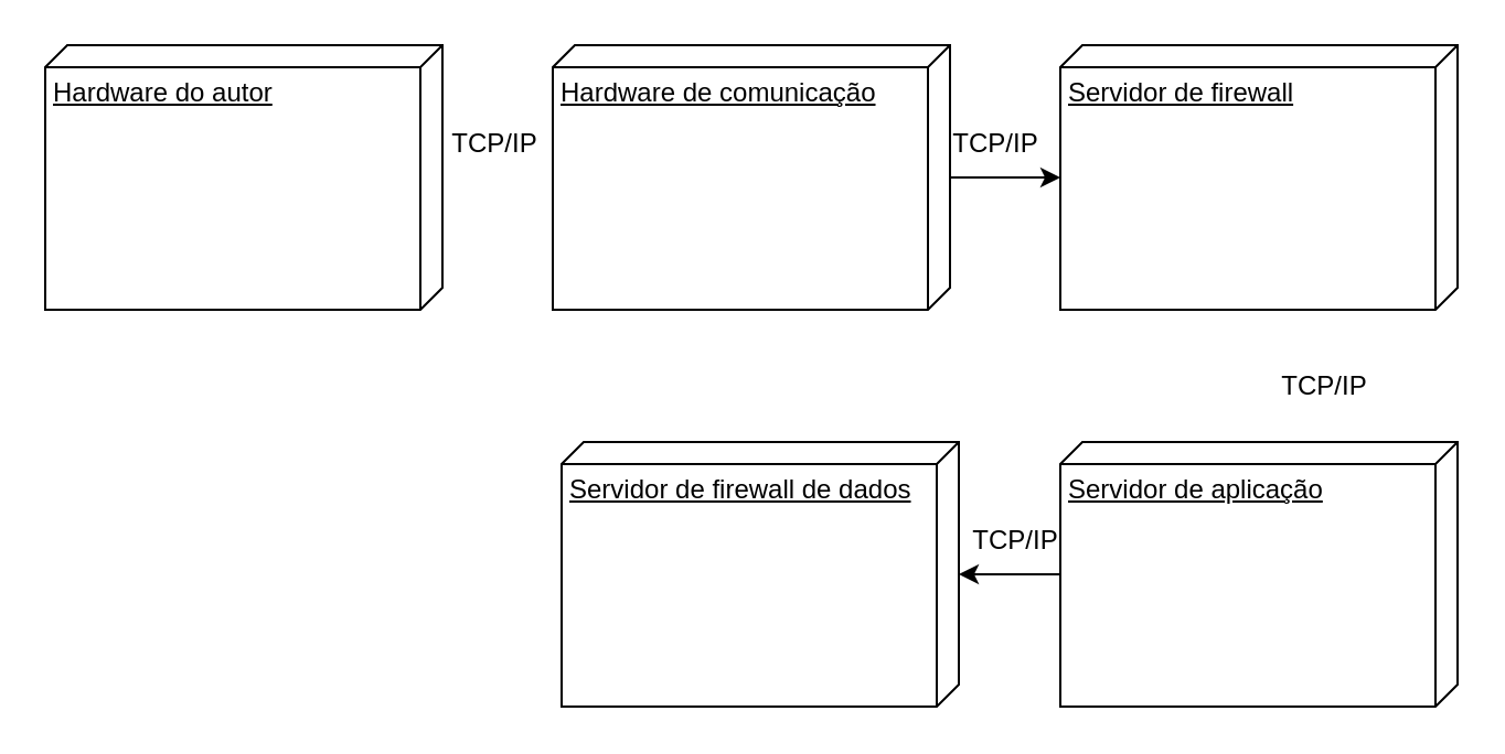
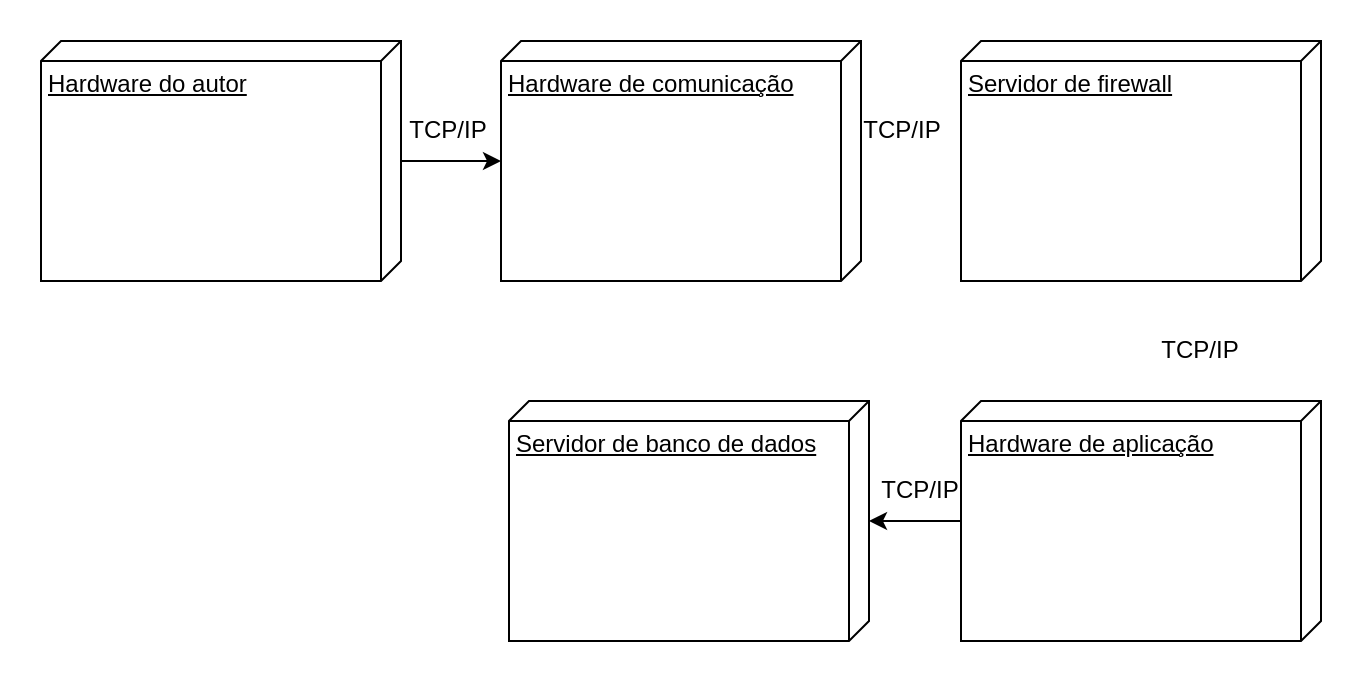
+ <mxCell id="2" value="" style="edgeStyle=orthogonalEdgeStyle;rounded=0;orthogonalLoop=1;jettySize=auto;html=1;" edge="1" parent="1" source="3" target="5"><mxGeometry relative="1" as="geometry" /></mxCell>
- <mxCell id="4" value="" style="edgeStyle=orthogonalEdgeStyle;rounded=0;orthogonalLoop=1;jettySize=auto;html=1;" edge="1" parent="1" source="5" target="6"><mxGeometry relative="1" as="geometry" /></mxCell>
- <mxCell id="8" value="Servidor de aplicação" style="verticalAlign=top;align=left;spacingTop=8;spacingLeft=2;spacingRight=12;shape=cube;size=10;direction=south;fontStyle=4;html=1;whiteSpace=wrap;" vertex="1" parent="1"><mxGeometry x="480" y="200" width="180" height="120" as="geometry" /></mxCell>
+ <mxCell id="8" value="Hardware de aplicação" style="verticalAlign=top;align=left;spacingTop=8;spacingLeft=2;spacingRight=12;shape=cube;size=10;direction=south;fontStyle=4;html=1;whiteSpace=wrap;" vertex="1" parent="1"><mxGeometry x="480" y="200" width="180" height="120" as="geometry" /></mxCell>
- <mxCell id="9" value="Servidor de firewall de dados" style="verticalAlign=top;align=left;spacingTop=8;spacingLeft=2;spacingRight=12;shape=cube;size=10;direction=south;fontStyle=4;html=1;whiteSpace=wrap;" vertex="1" parent="1"><mxGeometry x="254" y="200" width="180" height="120" as="geometry" /></mxCell>
+ <mxCell id="9" value="Servidor de banco de dados" style="verticalAlign=top;align=left;spacingTop=8;spacingLeft=2;spacingRight=12;shape=cube;size=10;direction=south;fontStyle=4;html=1;whiteSpace=wrap;" vertex="1" parent="1"><mxGeometry x="254" y="200" width="180" height="120" as="geometry" /></mxCell>
